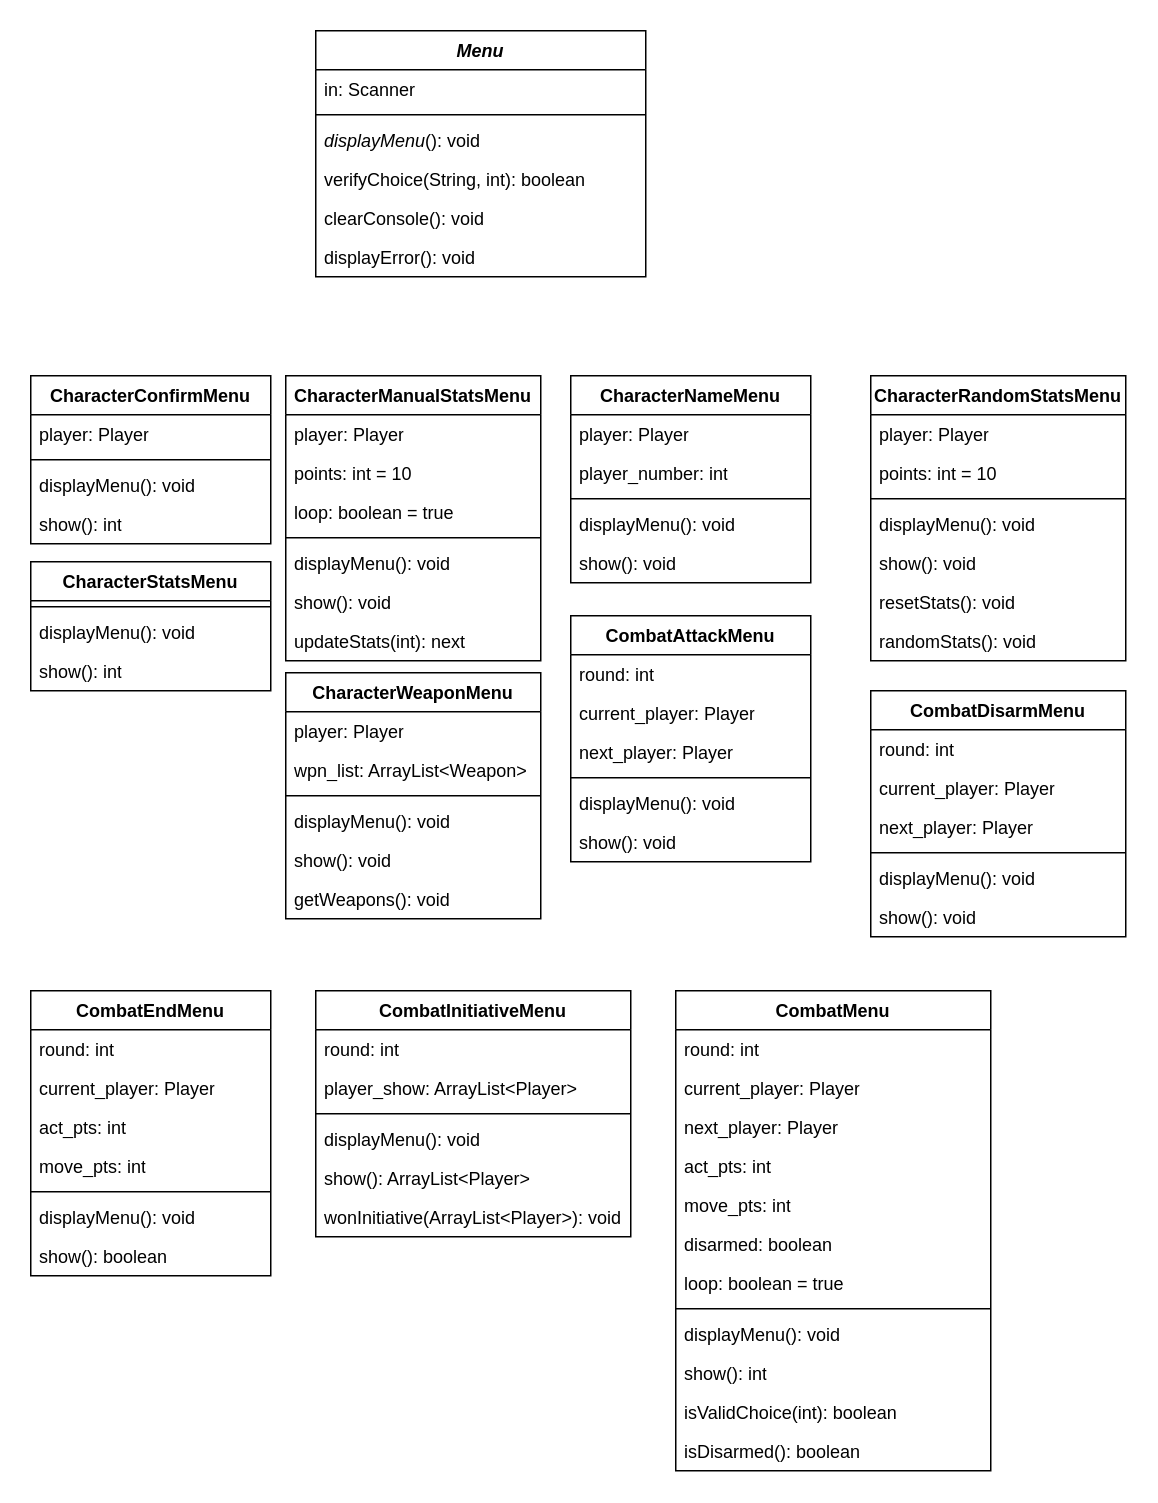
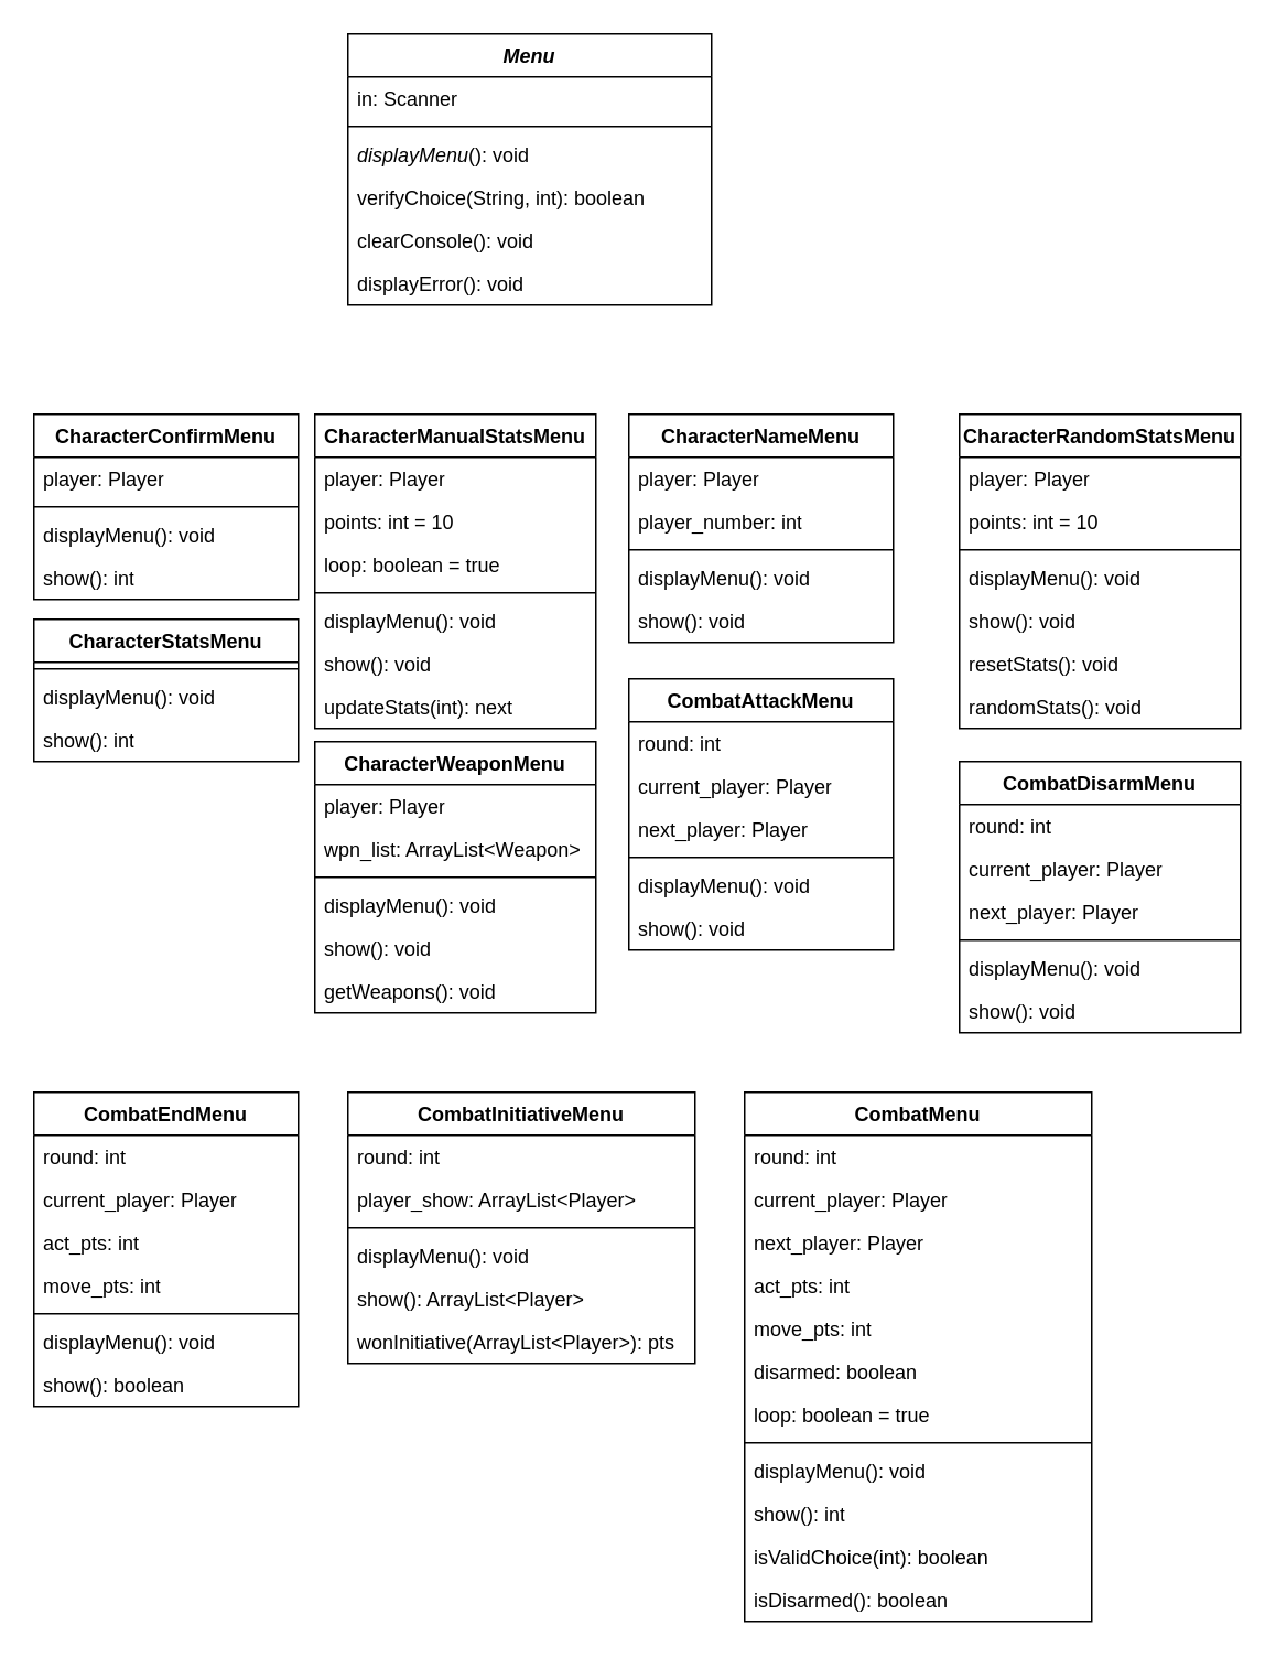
- <mxCell id="75" value="wonInitiative(ArrayList&amp;lt;Player&amp;gt;): void" style="text;strokeColor=none;fillColor=none;align=left;verticalAlign=top;spacingLeft=4;spacingRight=4;overflow=hidden;rotatable=0;points=[[0,0.5],[1,0.5]];portConstraint=eastwest;whiteSpace=wrap;html=1;" parent="69" vertex="1"><mxGeometry y="138" width="210" height="26" as="geometry" /></mxCell>
+ <mxCell id="75" value="wonInitiative(ArrayList&amp;lt;Player&amp;gt;): pts" style="text;strokeColor=none;fillColor=none;align=left;verticalAlign=top;spacingLeft=4;spacingRight=4;overflow=hidden;rotatable=0;points=[[0,0.5],[1,0.5]];portConstraint=eastwest;whiteSpace=wrap;html=1;" parent="69" vertex="1"><mxGeometry y="138" width="210" height="26" as="geometry" /></mxCell>
